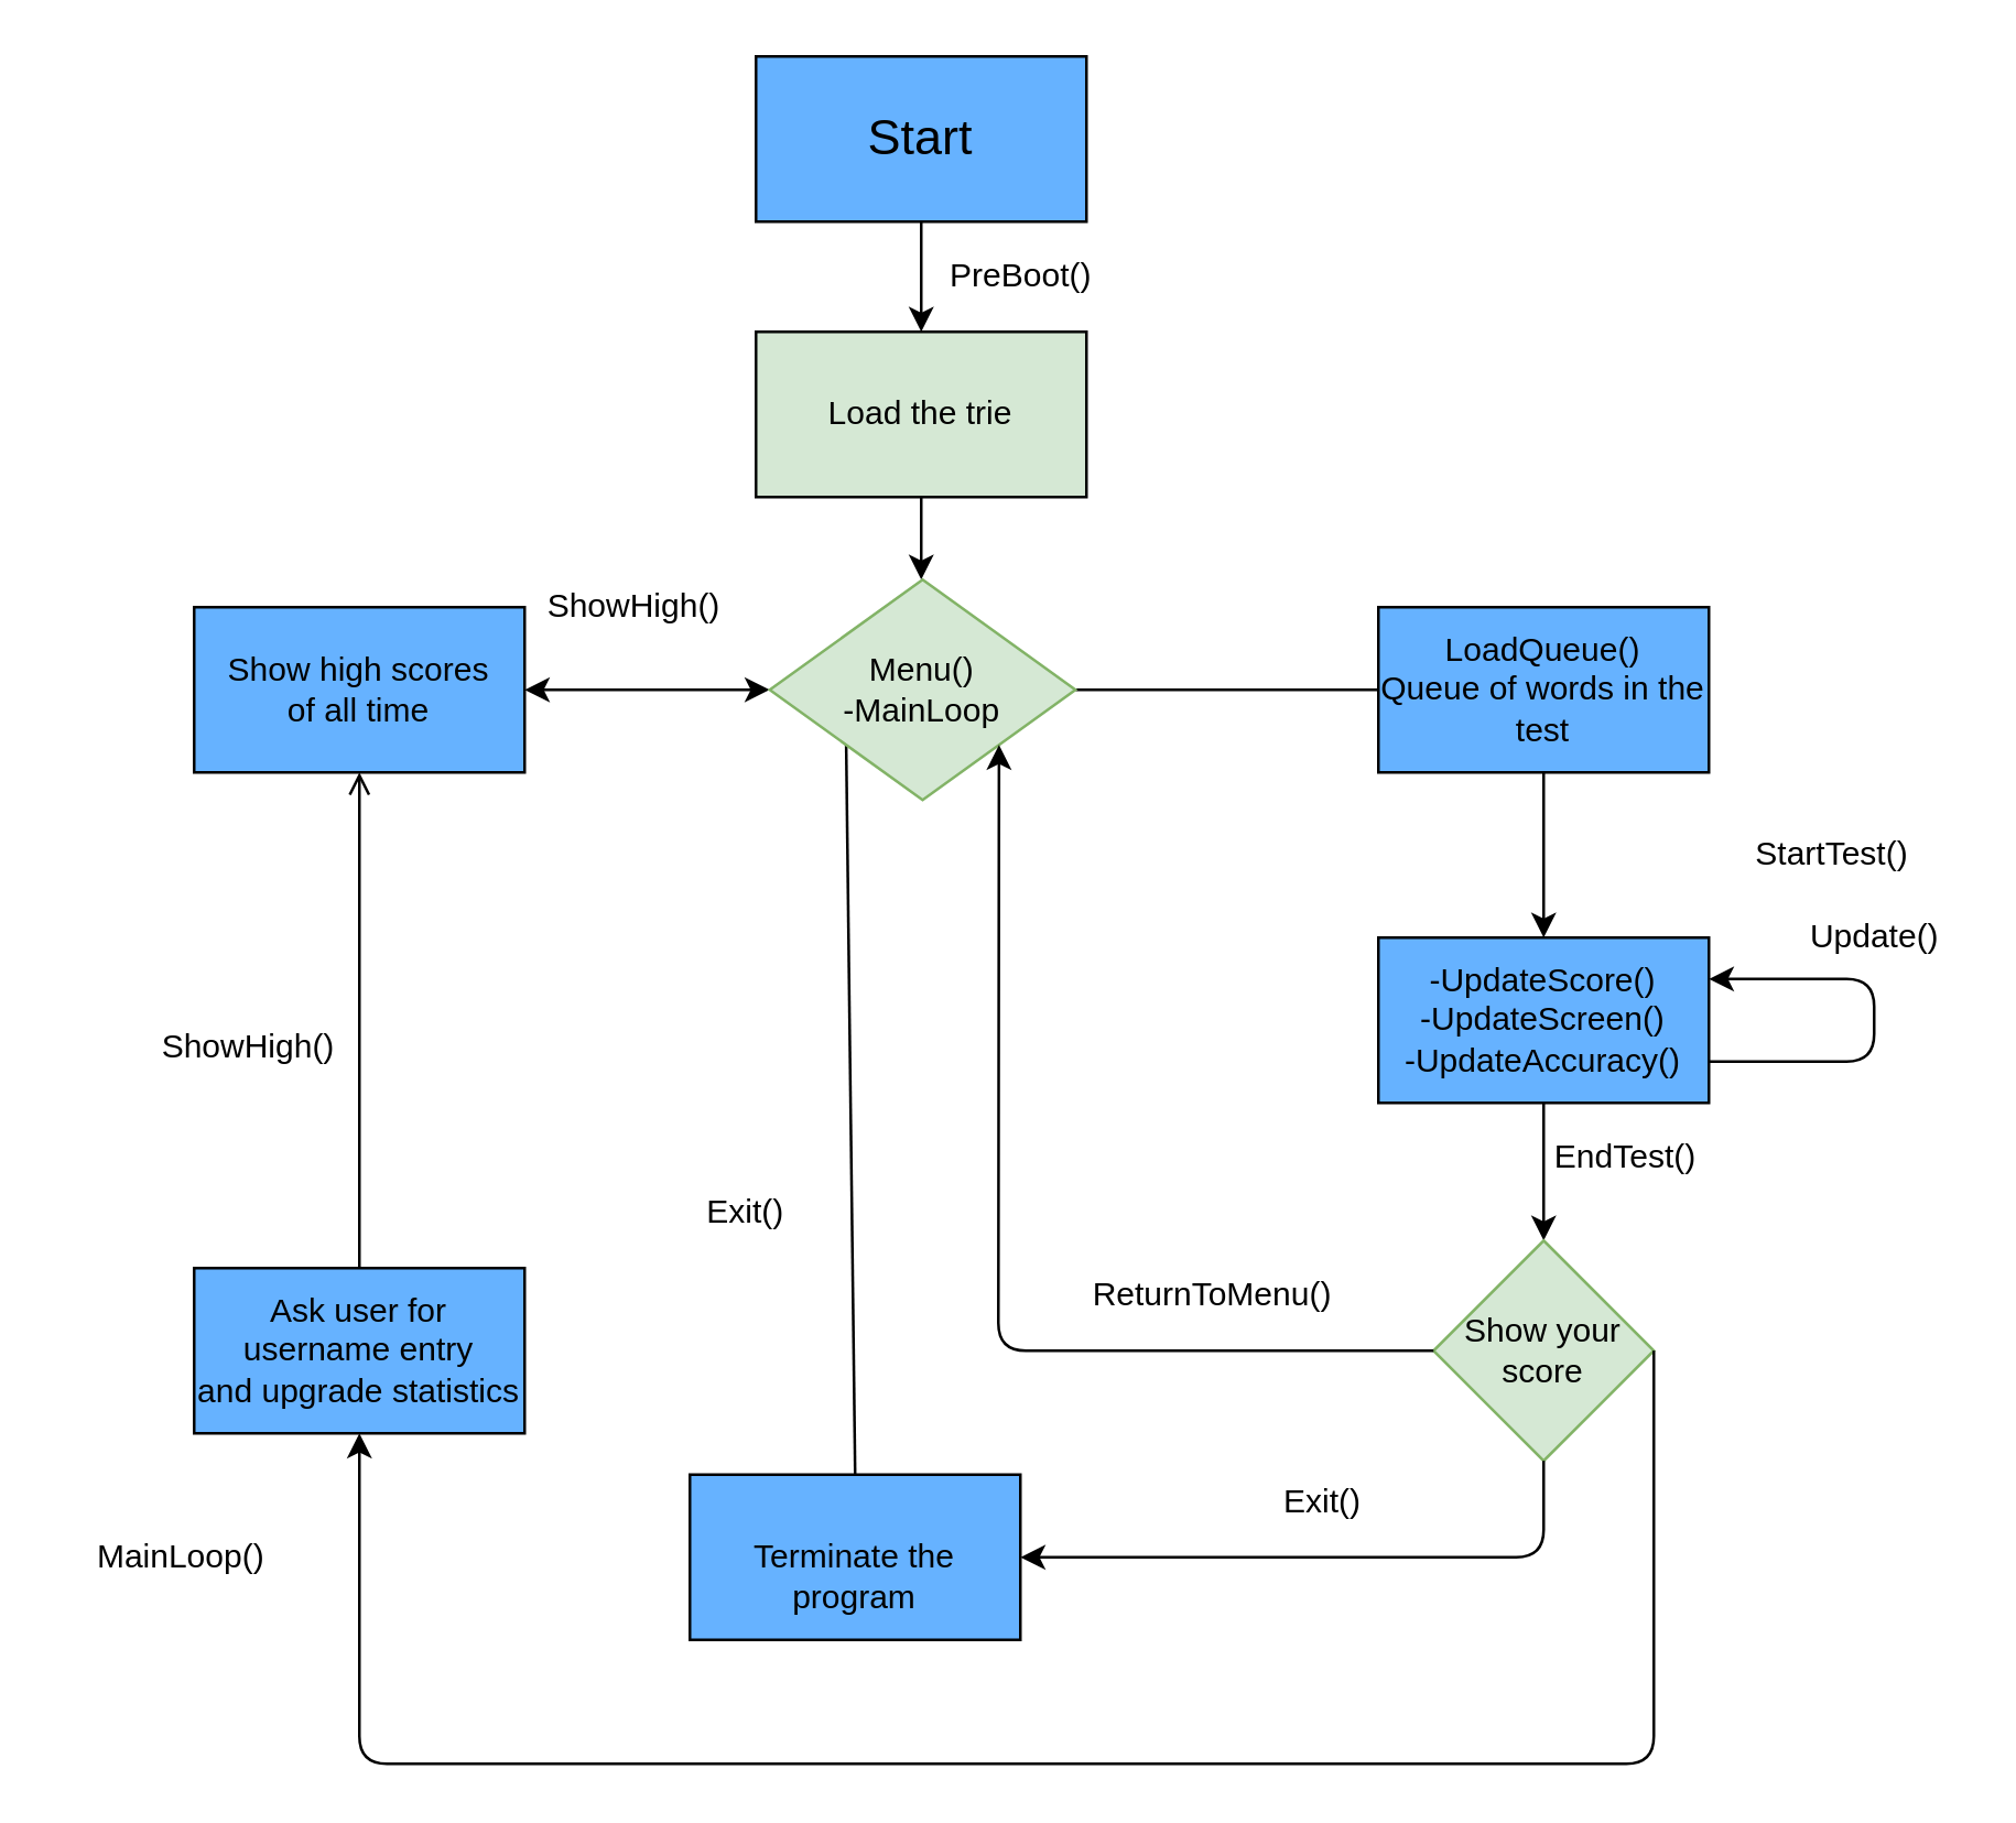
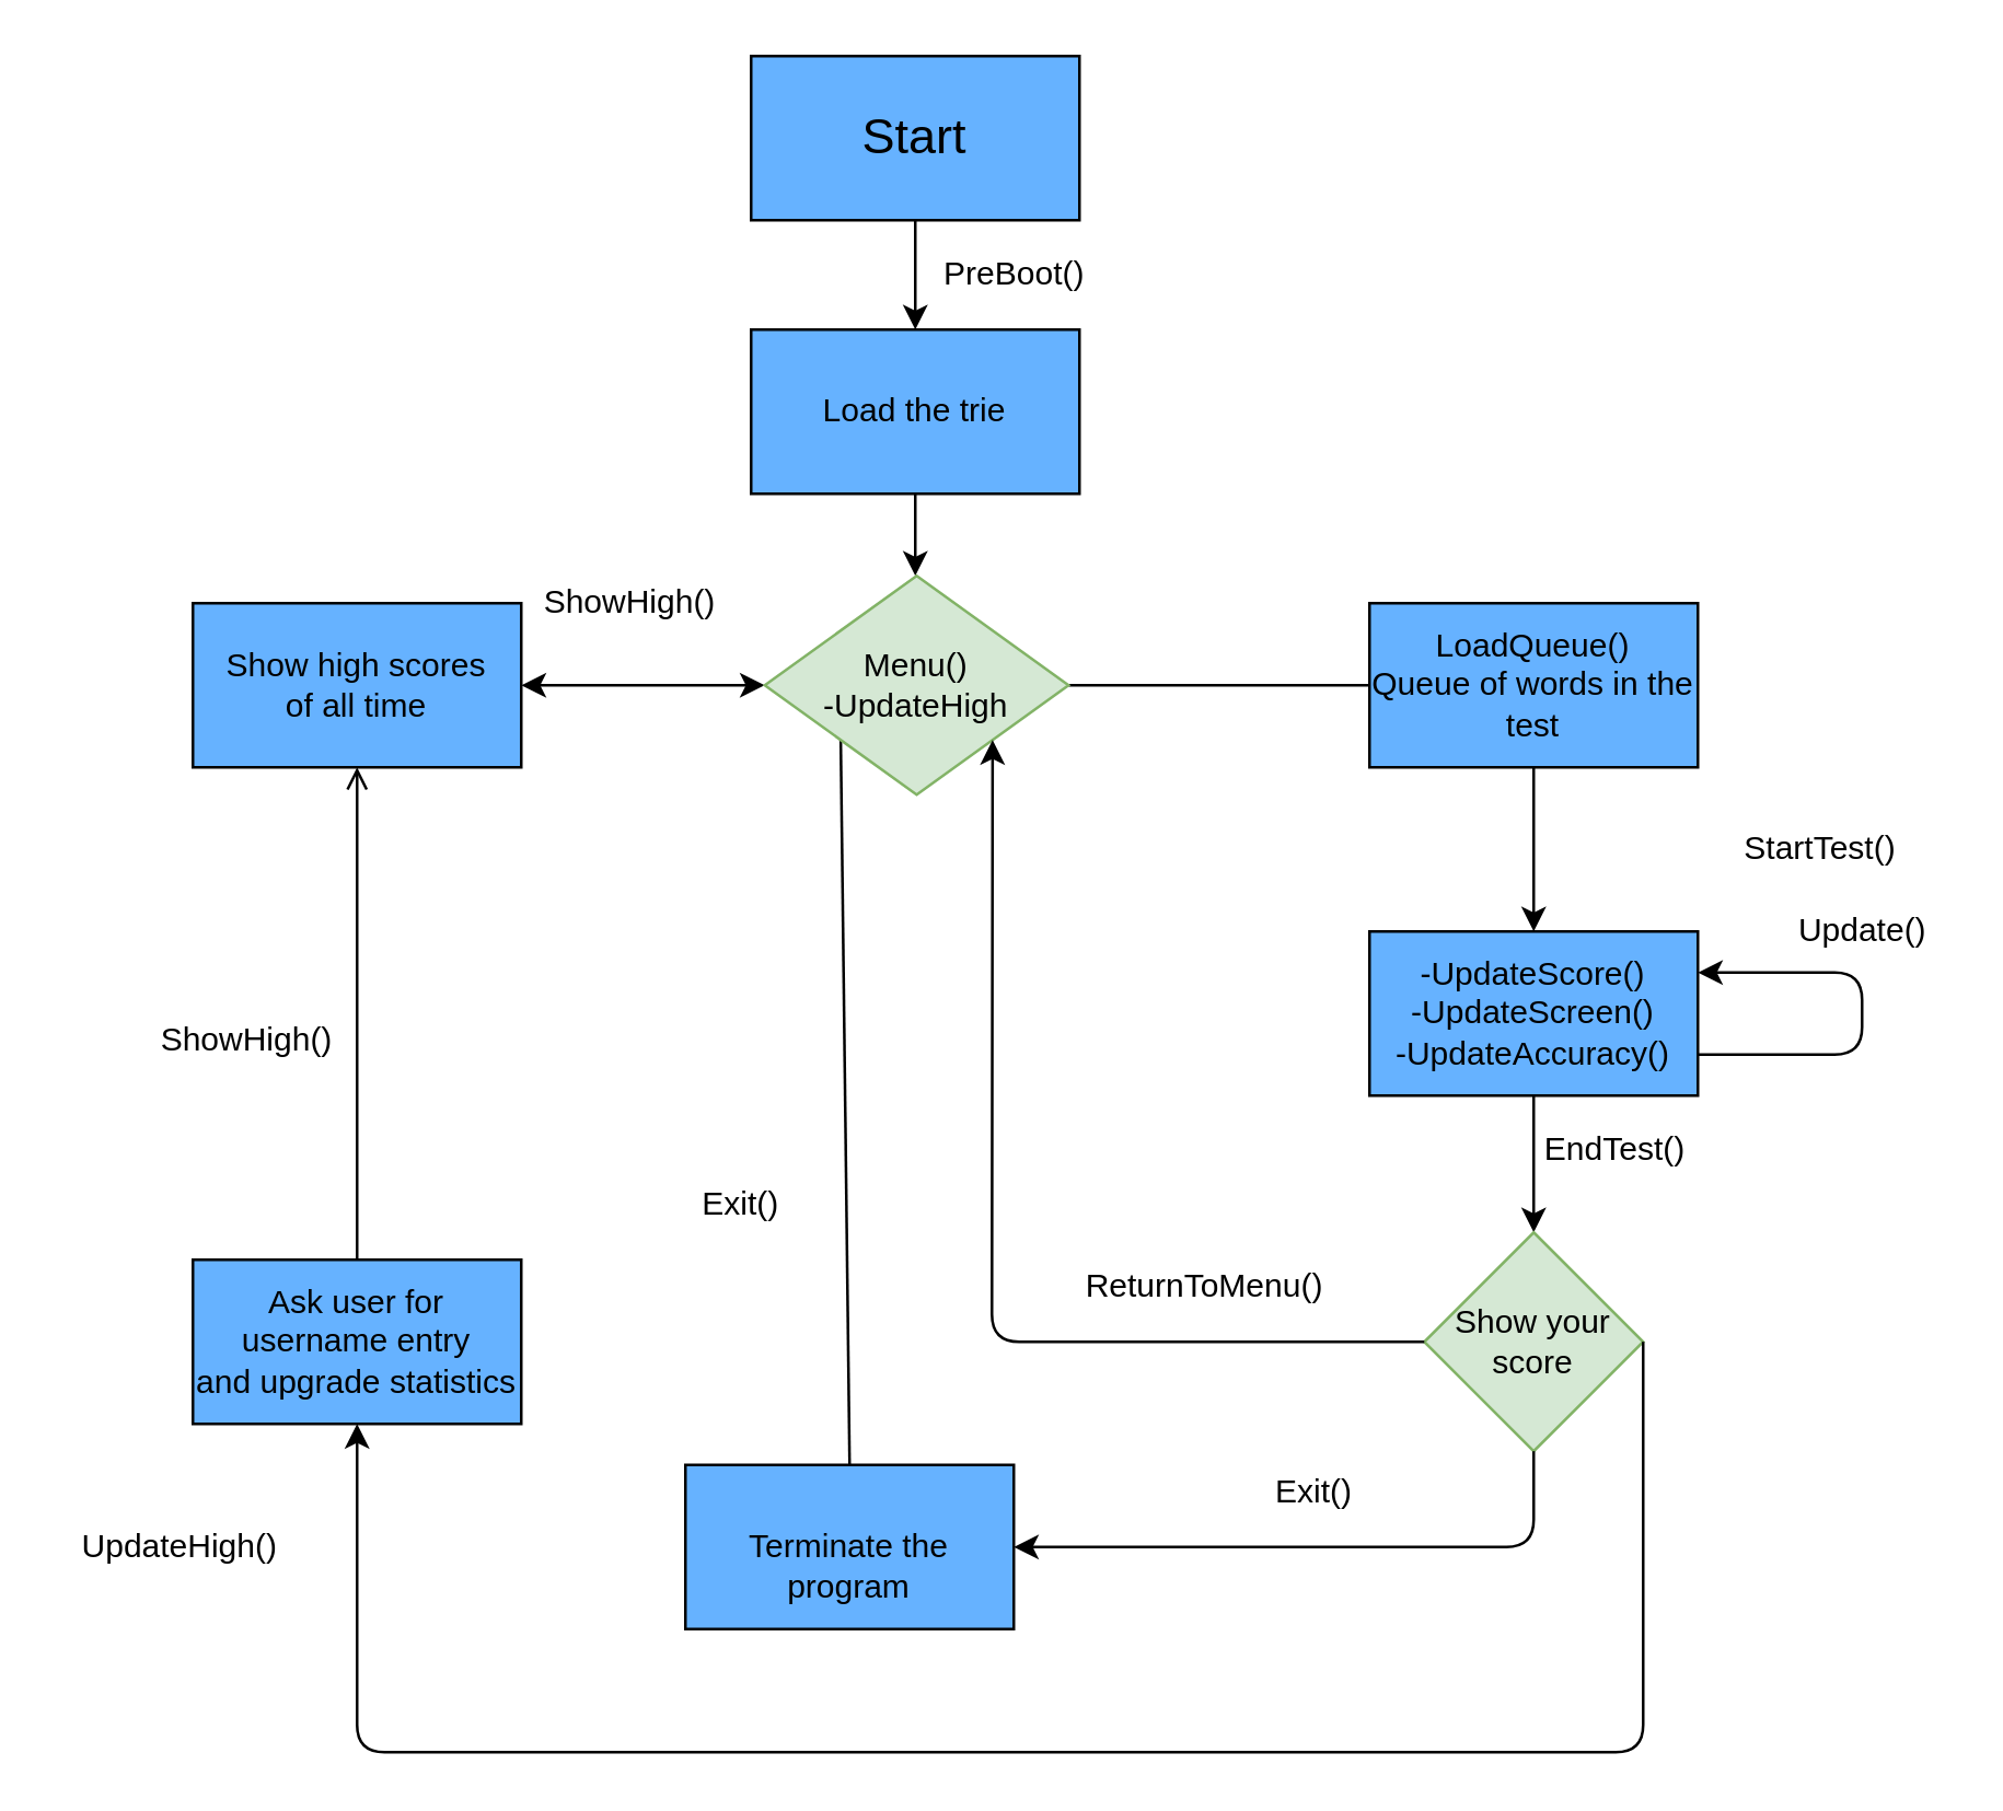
- <mxCell id="4" value="Load the trie" style="rounded=0;whiteSpace=wrap;html=1;fillColor=#d5e8d4;" vertex="1" parent="1"><mxGeometry x="274" y="120" width="120" height="60" as="geometry" /></mxCell>
+ <mxCell id="4" value="Load the trie" style="rounded=0;whiteSpace=wrap;html=1;fillColor=#66B2FF;" vertex="1" parent="1"><mxGeometry x="274" y="120" width="120" height="60" as="geometry" /></mxCell>
- <mxCell id="18" value="&lt;span&gt;Menu()&lt;/span&gt;&lt;br&gt;&lt;span&gt;-MainLoop&lt;/span&gt;" style="rhombus;whiteSpace=wrap;html=1;fillColor=#d5e8d4;strokeColor=#82b366;" vertex="1" parent="1"><mxGeometry x="279" y="210" width="111" height="80" as="geometry" /></mxCell>
+ <mxCell id="18" value="&lt;span&gt;Menu()&lt;/span&gt;&lt;br&gt;&lt;span&gt;-UpdateHigh&lt;/span&gt;" style="rhombus;whiteSpace=wrap;html=1;fillColor=#d5e8d4;strokeColor=#82b366;" vertex="1" parent="1"><mxGeometry x="279" y="210" width="111" height="80" as="geometry" /></mxCell>
- <mxCell id="29" value="MainLoop()" style="text;html=1;align=center;verticalAlign=middle;resizable=0;points=[];autosize=1;" vertex="1" parent="1"><mxGeometry x="20" y="555" width="90" height="20" as="geometry" /></mxCell>
+ <mxCell id="29" value="UpdateHigh()" style="text;html=1;align=center;verticalAlign=middle;resizable=0;points=[];autosize=1;" vertex="1" parent="1"><mxGeometry x="20" y="555" width="90" height="20" as="geometry" /></mxCell>
